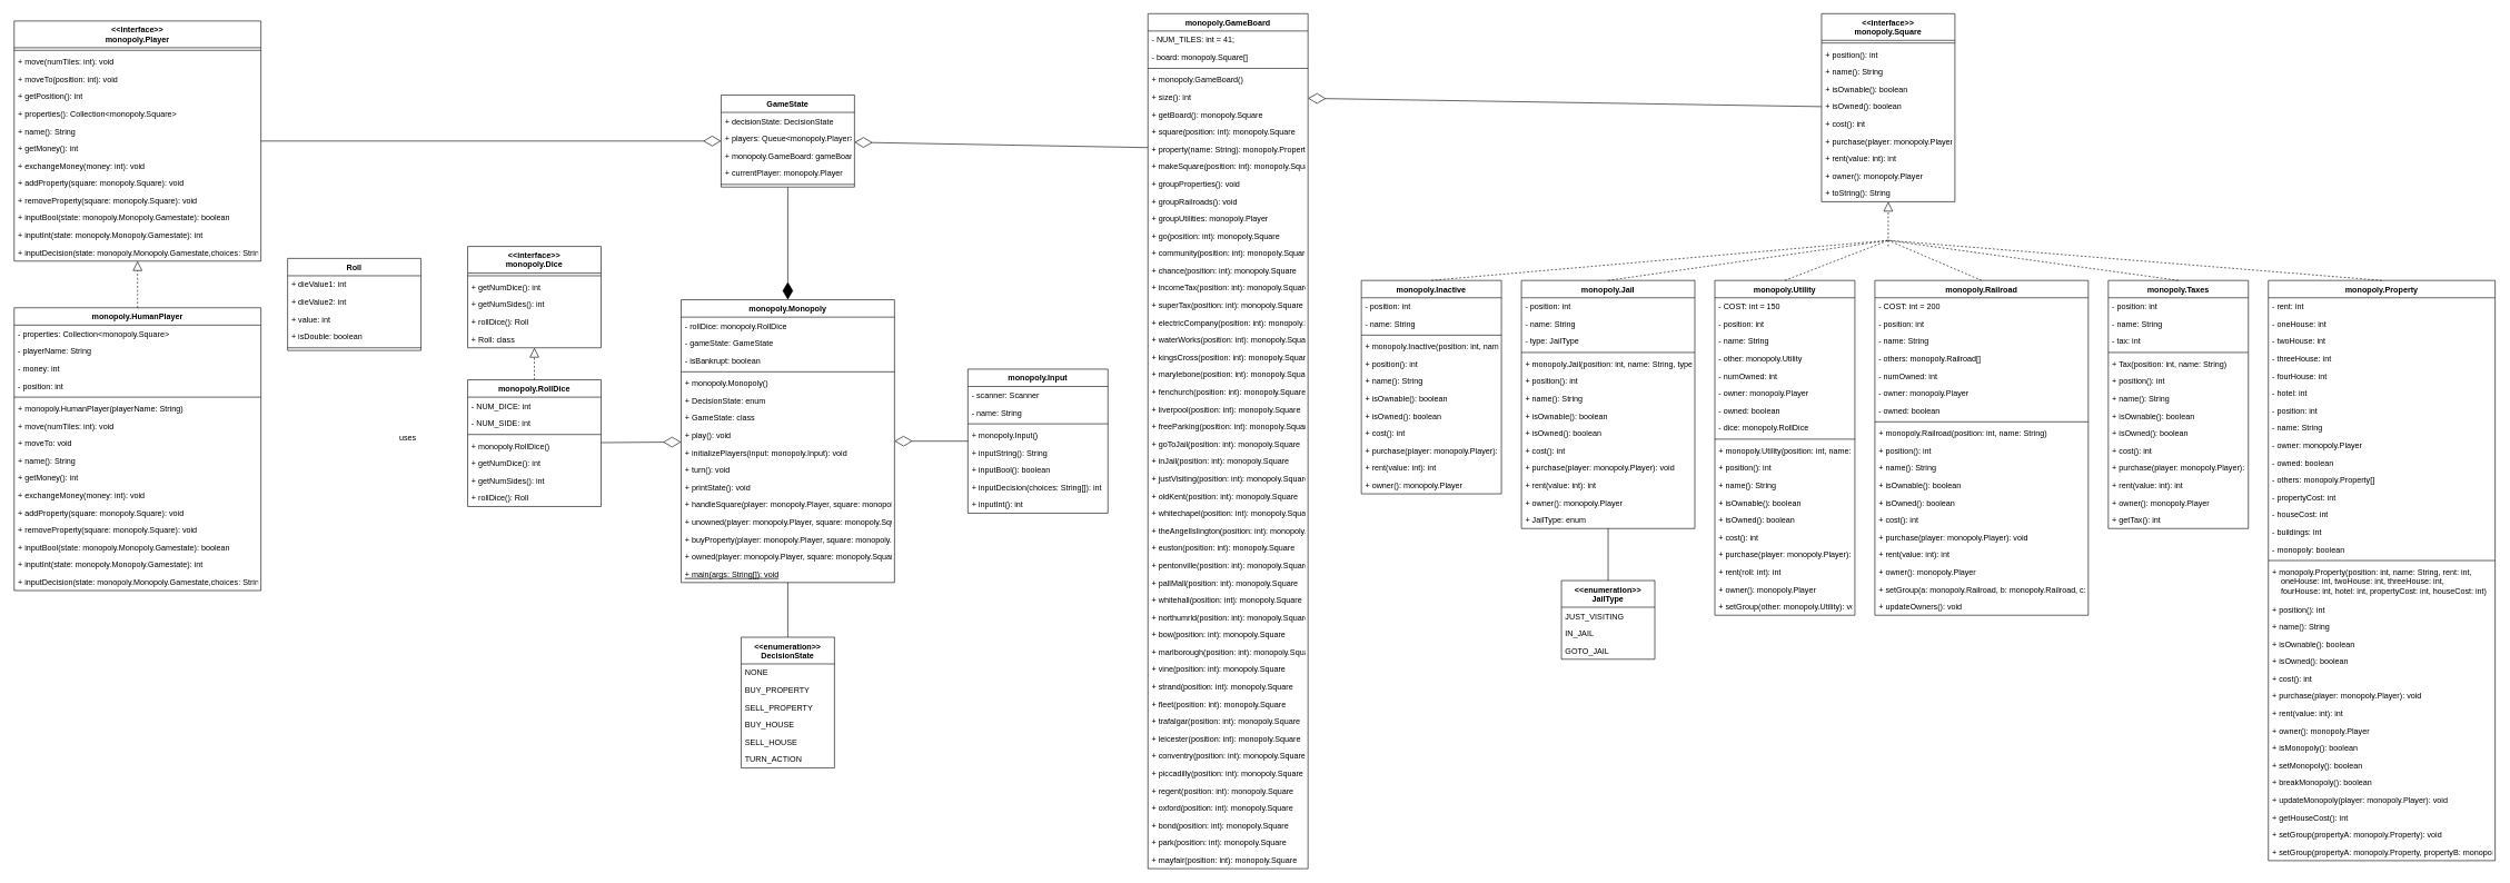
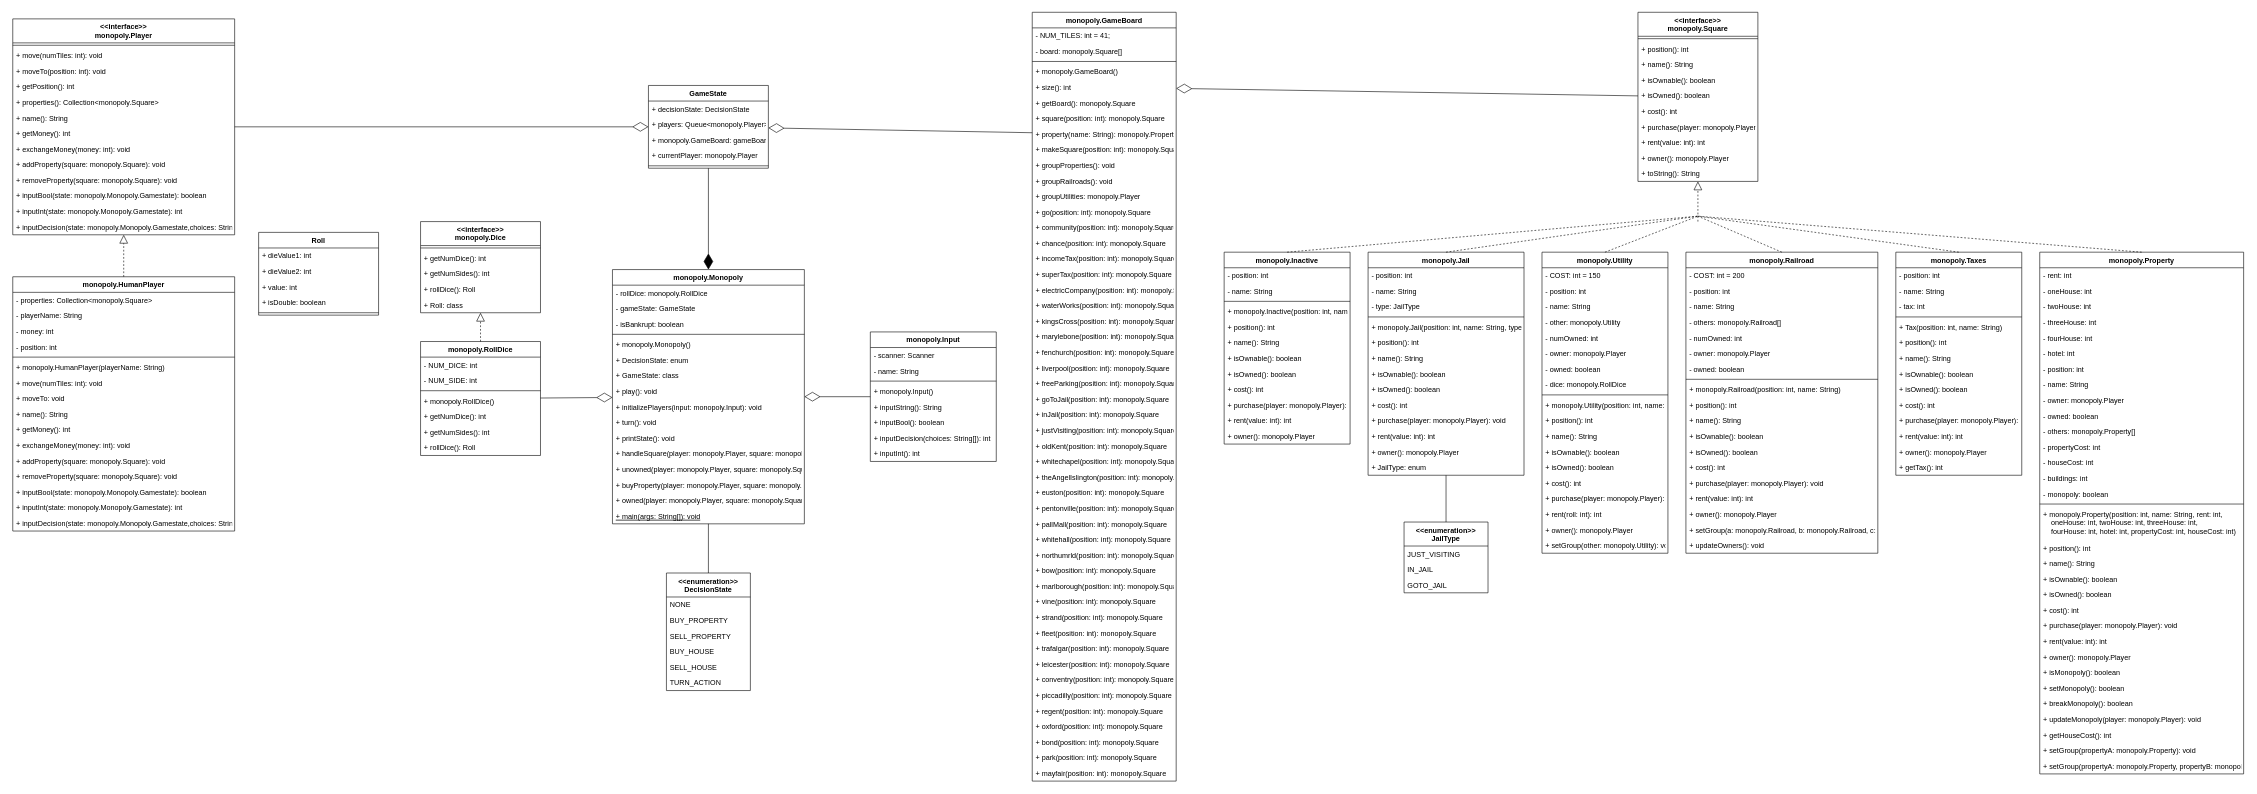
- <mxCell id="187" value="uses" style="text;html=1;align=center;verticalAlign=middle;resizable=0;points=[];autosize=1;strokeColor=none;fillColor=none;" parent="1" vertex="1"><mxGeometry x="590" y="647" width="40" height="20" as="geometry" /></mxCell>
